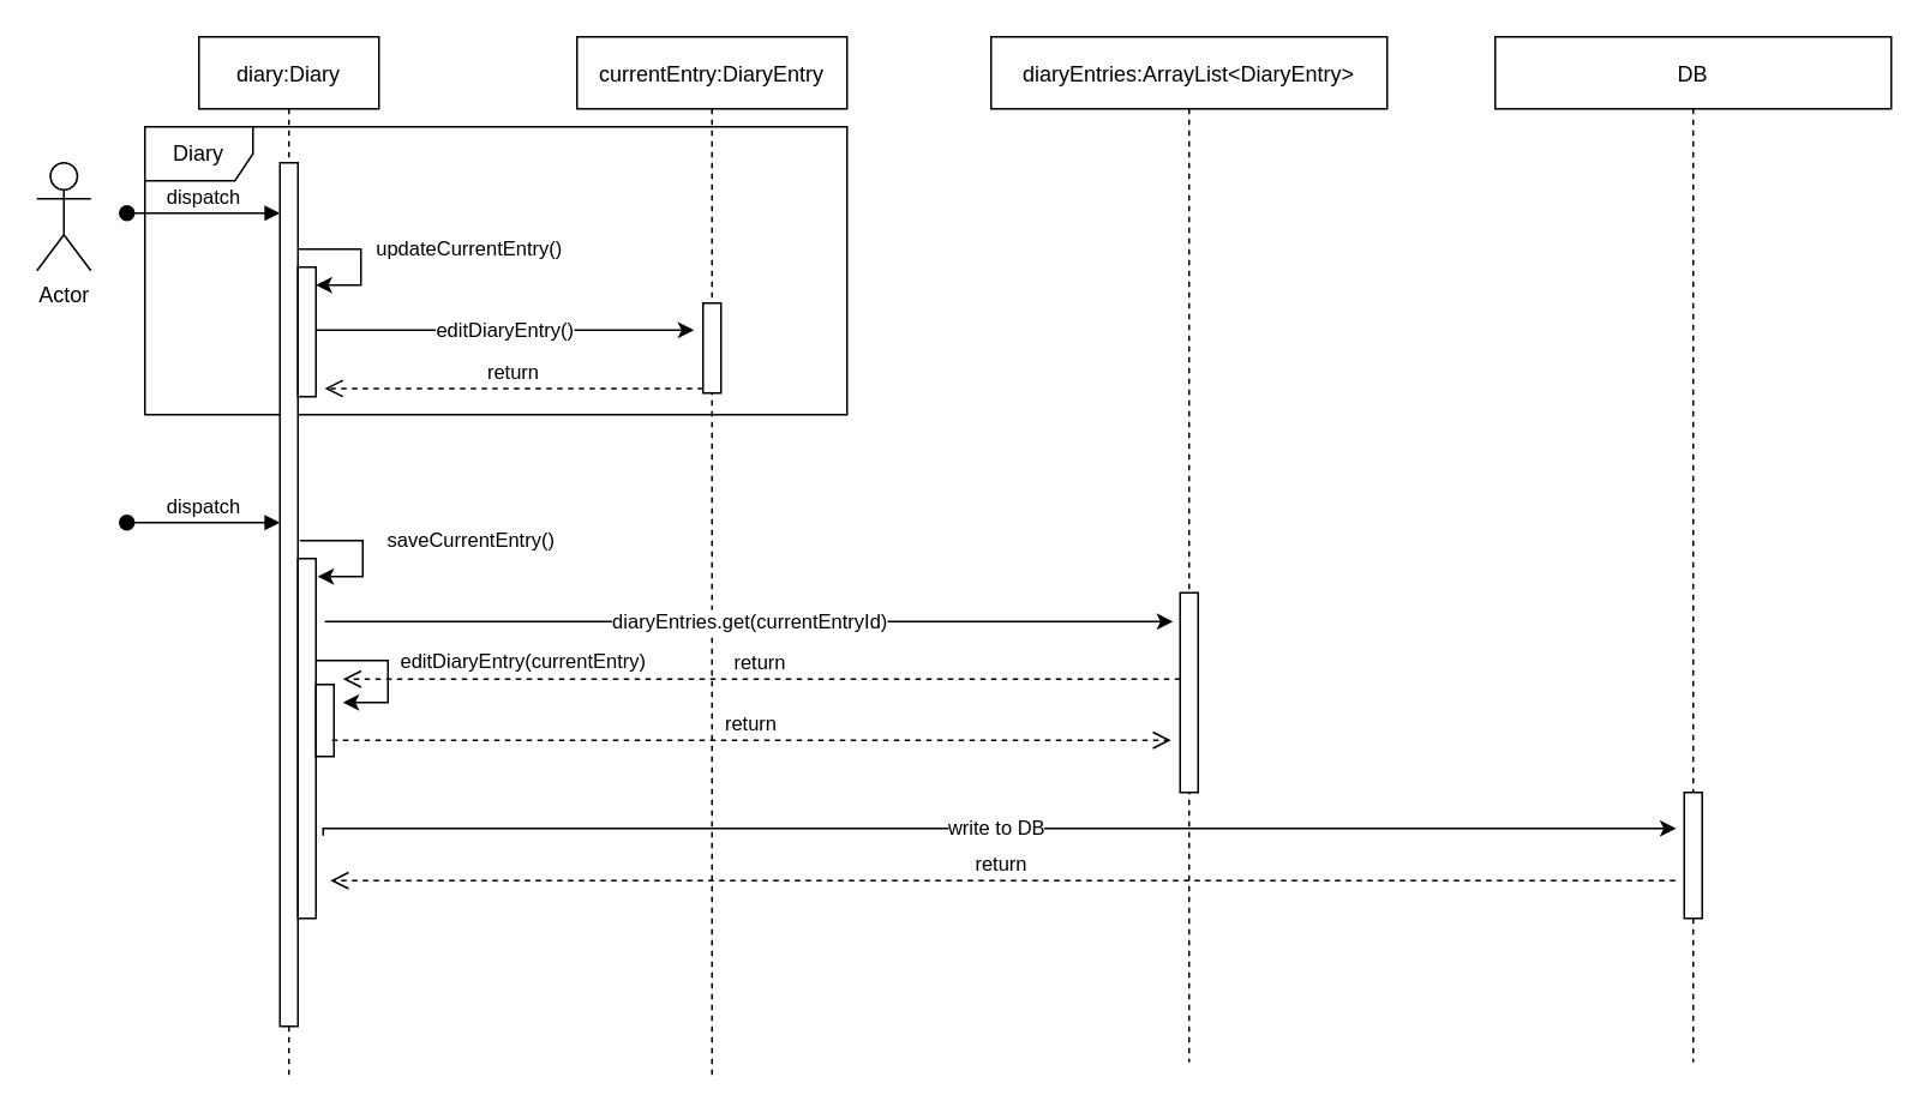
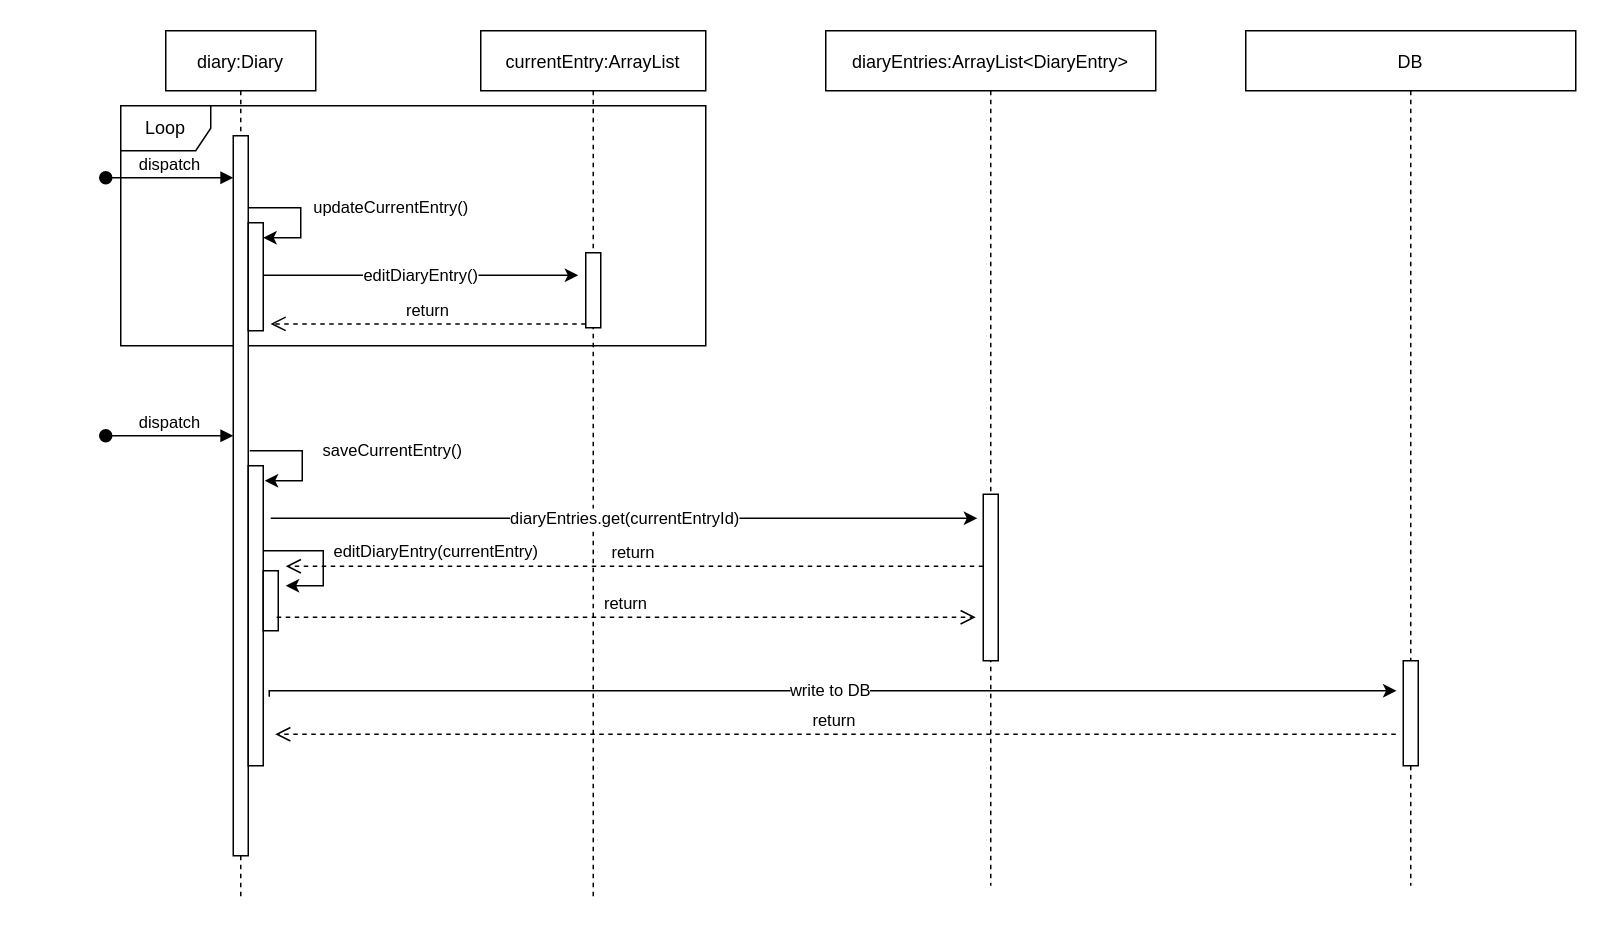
- <mxCell id="10" value="currentEntry:DiaryEntry" style="shape=umlLifeline;perimeter=lifelinePerimeter;container=1;collapsible=0;recursiveResize=0;rounded=0;shadow=0;strokeWidth=1;" parent="1" vertex="1"><mxGeometry x="320" y="20" width="150" height="580" as="geometry" /></mxCell>
+ <mxCell id="10" value="currentEntry:ArrayList" style="shape=umlLifeline;perimeter=lifelinePerimeter;container=1;collapsible=0;recursiveResize=0;rounded=0;shadow=0;strokeWidth=1;" parent="1" vertex="1"><mxGeometry x="320" y="20" width="150" height="580" as="geometry" /></mxCell>
- <mxCell id="2" value="Diary" style="shape=umlFrame;whiteSpace=wrap;html=1;" vertex="1" parent="1"><mxGeometry x="80" y="70" width="390" height="160" as="geometry" /></mxCell>
+ <mxCell id="2" value="Loop" style="shape=umlFrame;whiteSpace=wrap;html=1;" vertex="1" parent="1"><mxGeometry x="80" y="70" width="390" height="160" as="geometry" /></mxCell>
- <mxCell id="15" value="Actor" style="shape=umlActor;verticalLabelPosition=bottom;verticalAlign=top;html=1;outlineConnect=0;" vertex="1" parent="1"><mxGeometry x="20" y="90" width="30" height="60" as="geometry" /></mxCell>
